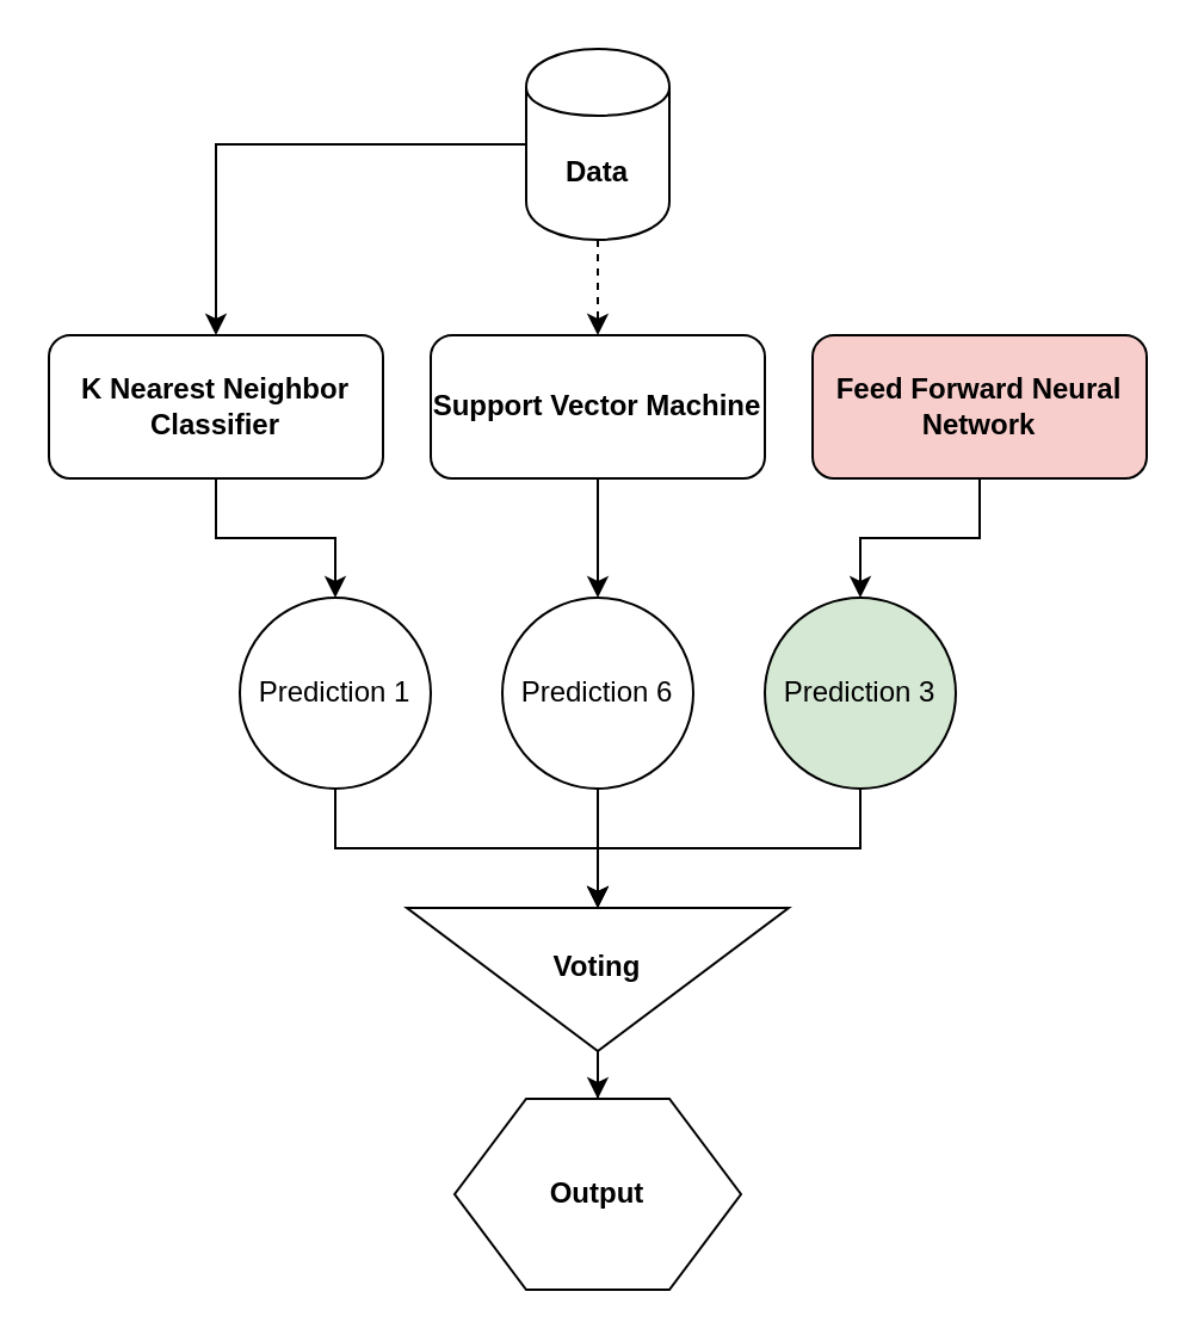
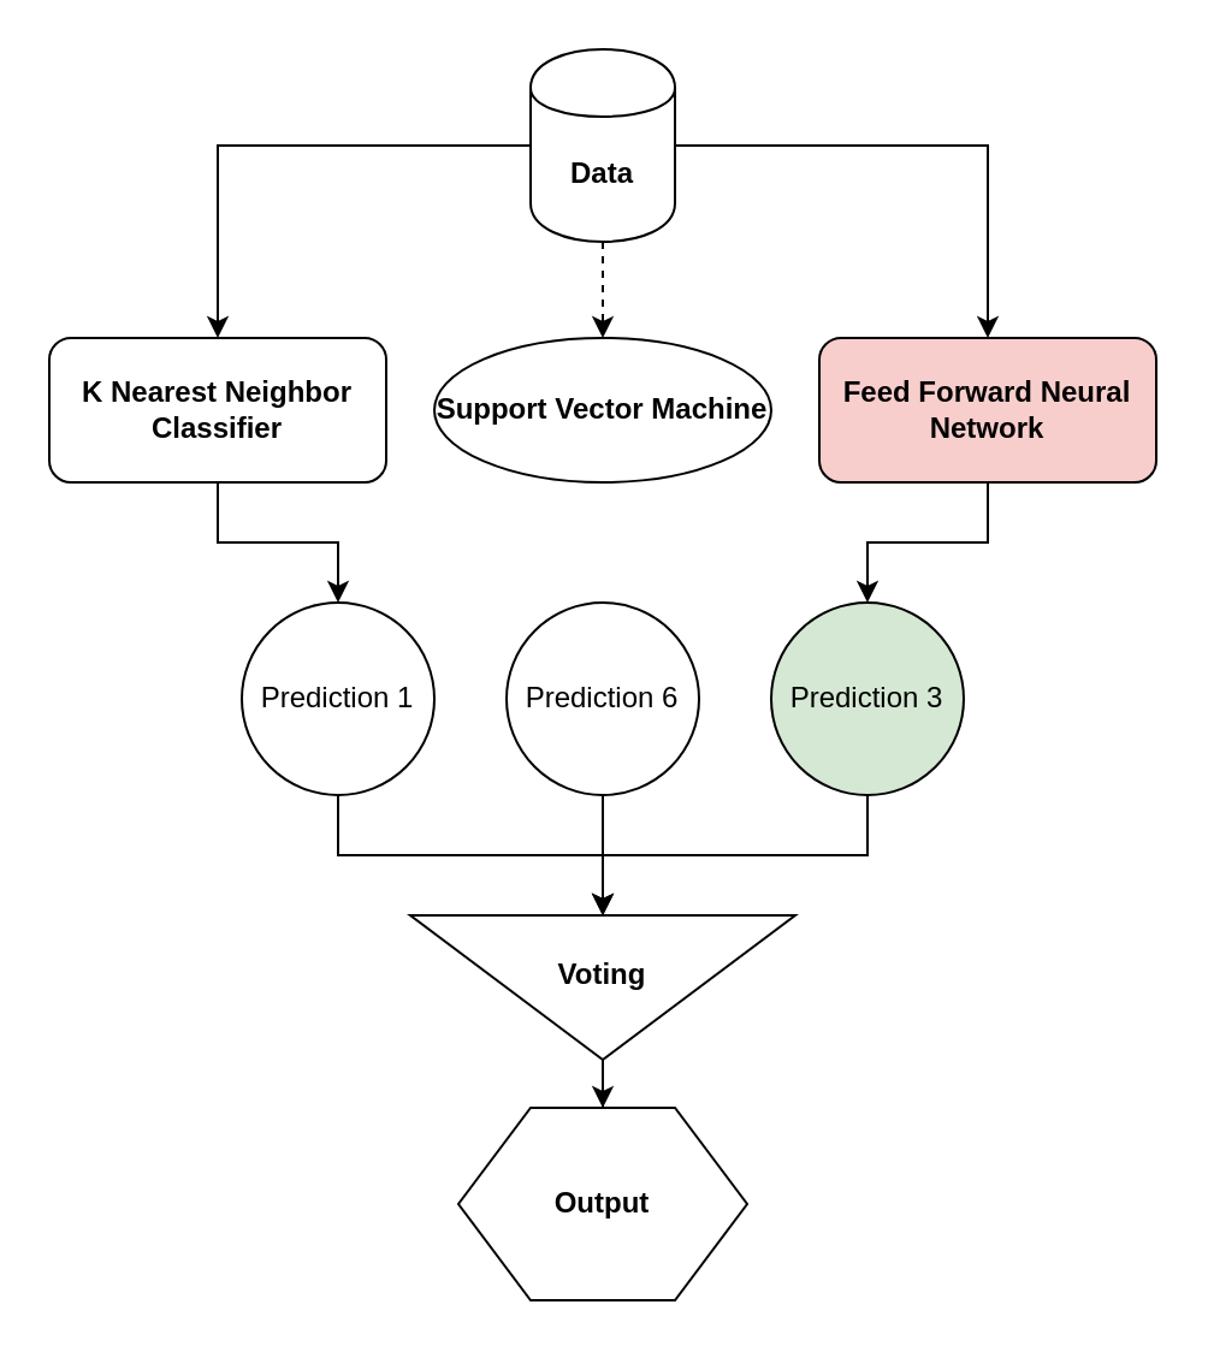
+ <mxCell id="10" style="edgeStyle=orthogonalEdgeStyle;rounded=0;orthogonalLoop=1;jettySize=auto;html=1;entryX=0.5;entryY=0;entryDx=0;entryDy=0;" edge="1" parent="1" source="11" target="7"><mxGeometry relative="1" as="geometry" /></mxCell>
- <mxCell id="5" value="&lt;b&gt;Support Vector Machine&lt;/b&gt;" style="rounded=1;whiteSpace=wrap;html=1;fontSize=12;glass=0;strokeWidth=1;shadow=0;" parent="1" vertex="1"><mxGeometry x="180" y="140" width="140" height="60" as="geometry" /></mxCell>
+ <mxCell id="5" value="&lt;b&gt;Support Vector Machine&lt;/b&gt;" style="ellipse;whiteSpace=wrap;html=1;fontSize=12;glass=0;strokeWidth=1;shadow=0;" parent="1" vertex="1"><mxGeometry x="180" y="140" width="140" height="60" as="geometry" /></mxCell>
- <mxCell id="4" style="edgeStyle=orthogonalEdgeStyle;rounded=0;orthogonalLoop=1;jettySize=auto;html=1;entryX=0.5;entryY=0;entryDx=0;entryDy=0;" edge="1" parent="1" source="5" target="15"><mxGeometry relative="1" as="geometry" /></mxCell>
